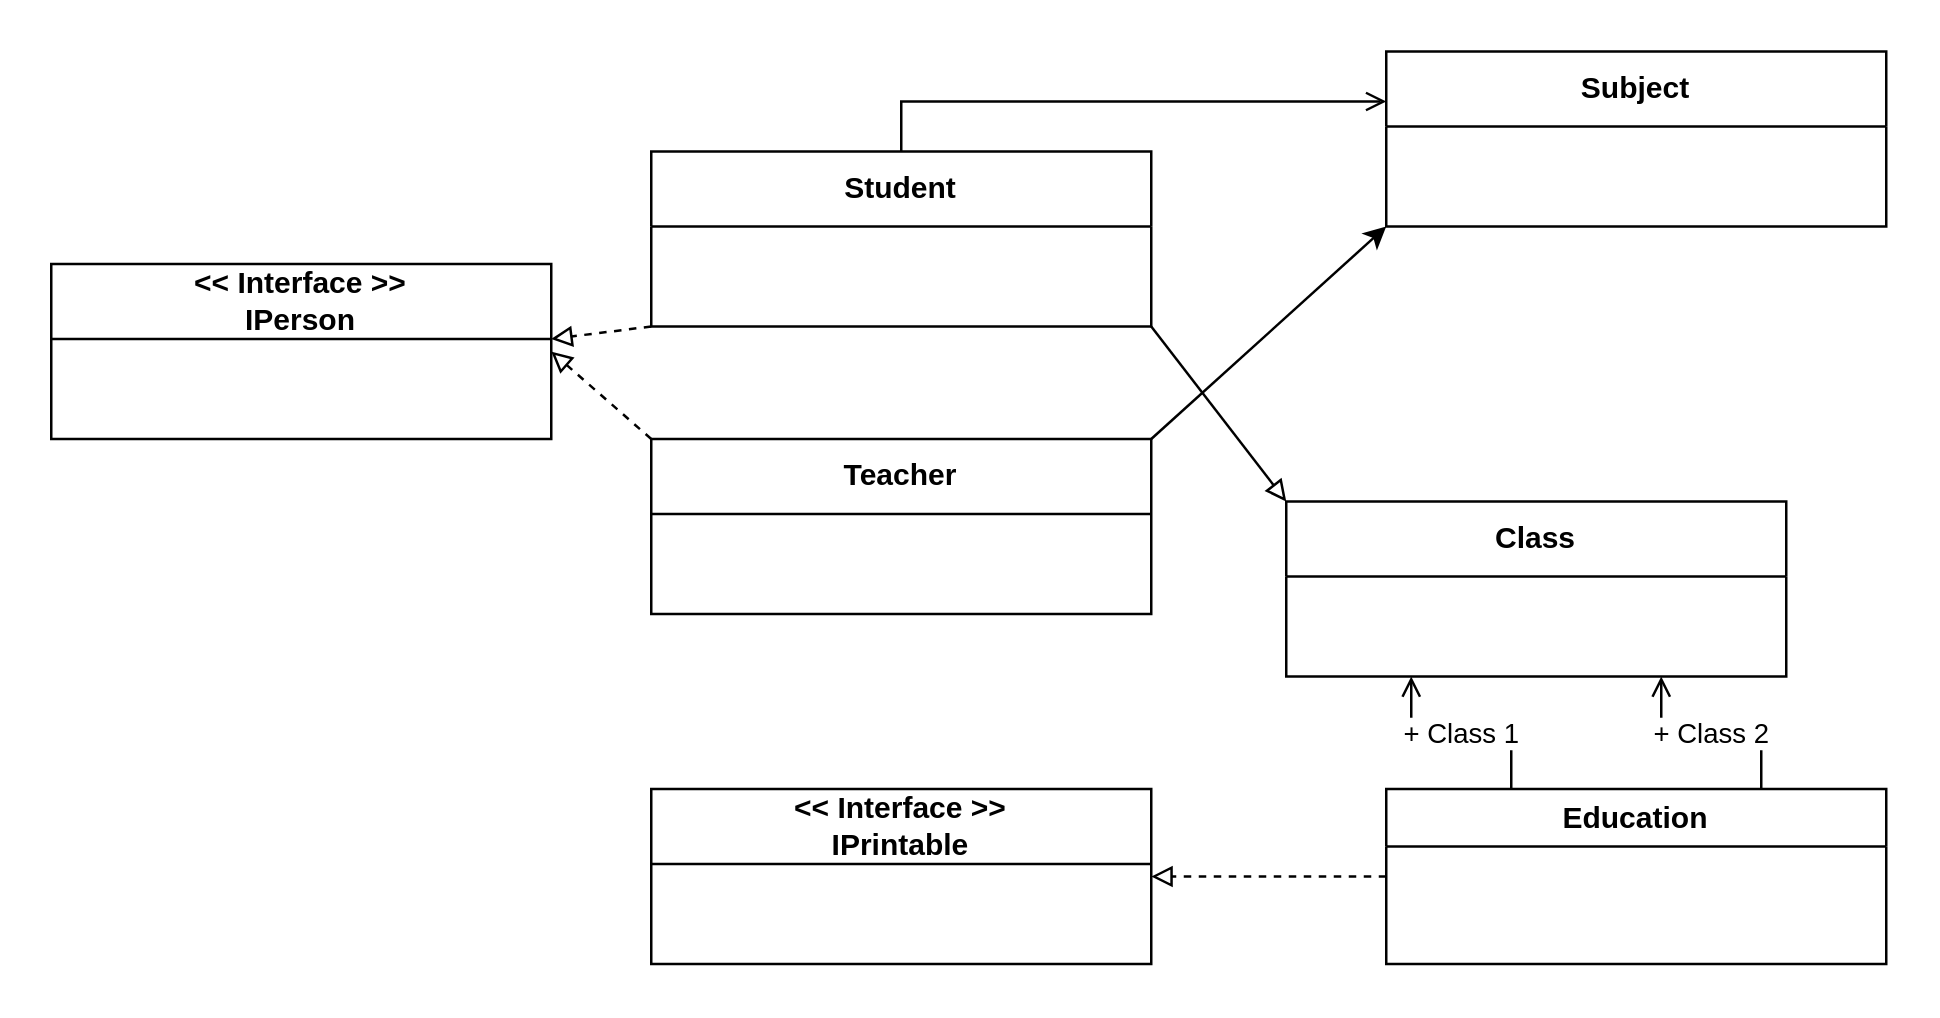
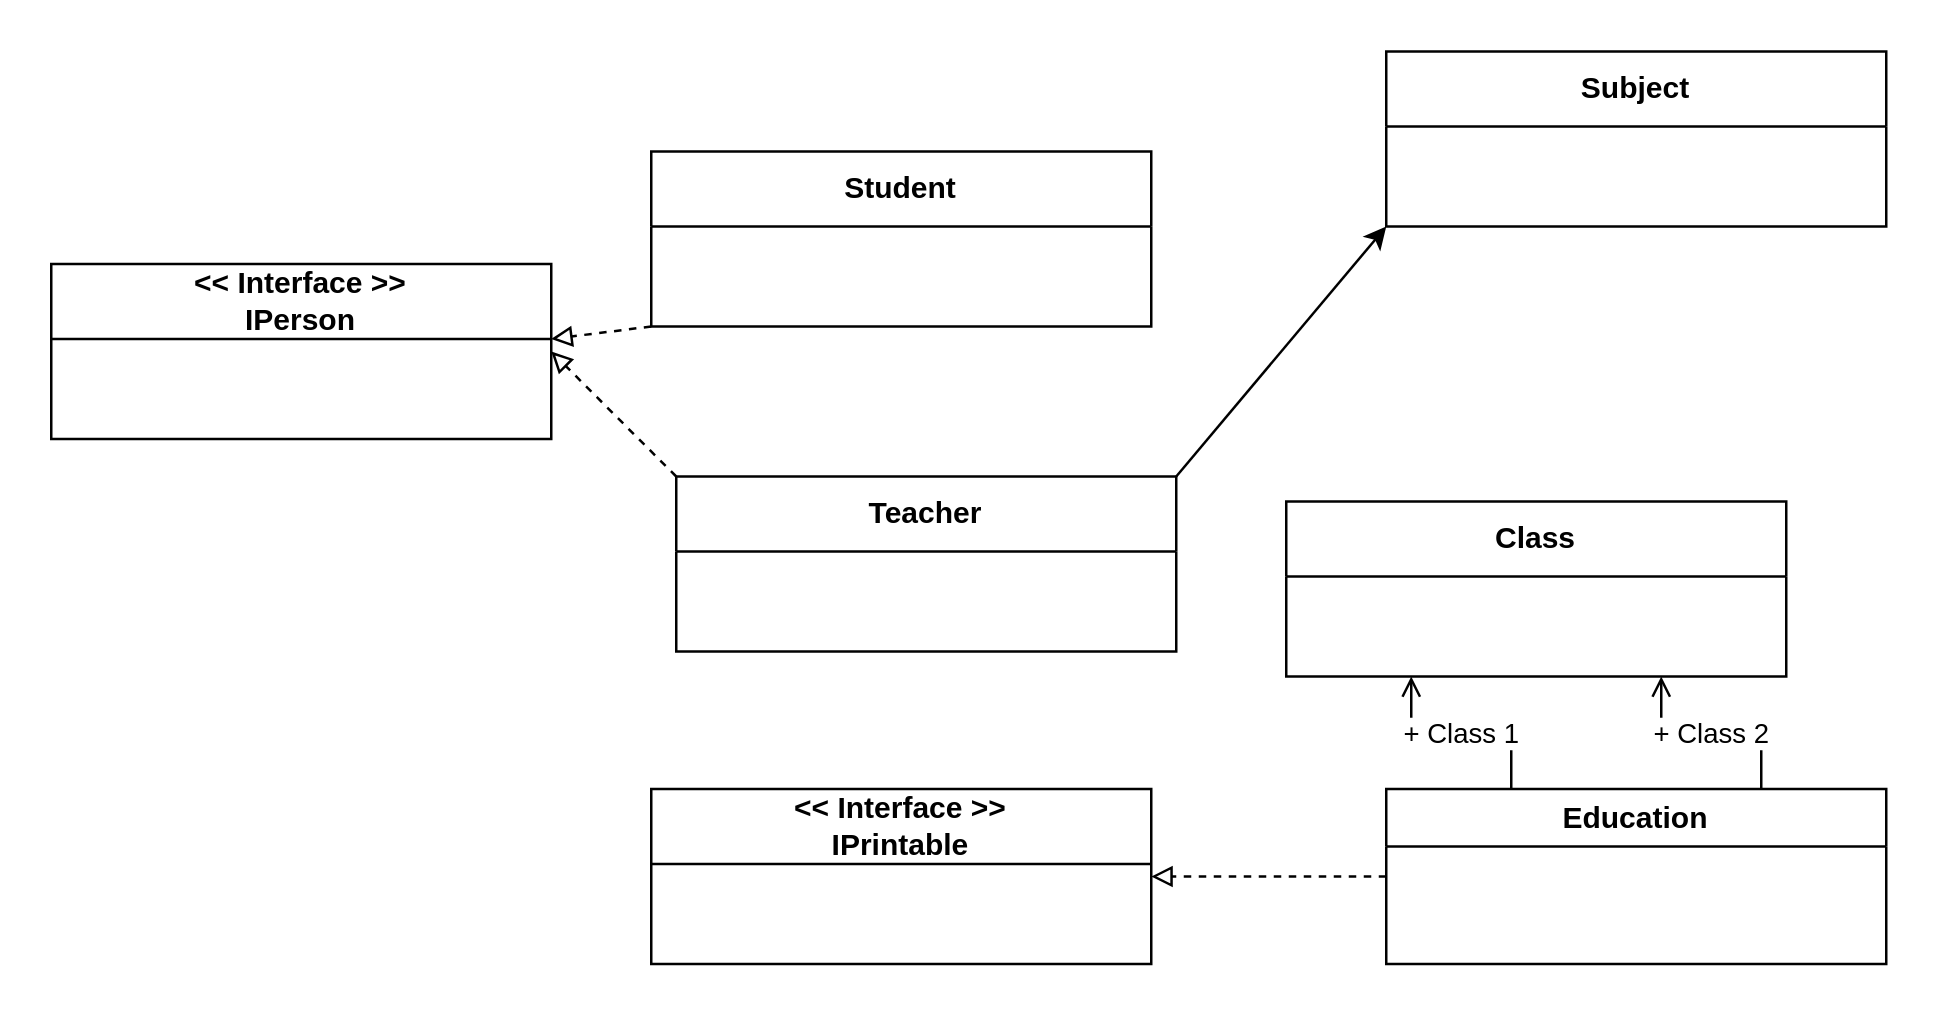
- <mxCell id="10" style="edgeStyle=orthogonalEdgeStyle;rounded=0;orthogonalLoop=1;jettySize=auto;html=1;endArrow=open;endFill=0;" edge="1" parent="1" source="11" target="13"><mxGeometry relative="1" as="geometry"><Array as="points"><mxPoint x="640" y="40" /></Array></mxGeometry></mxCell>
- <mxCell id="6" style="rounded=0;orthogonalLoop=1;jettySize=auto;html=1;endArrow=block;endFill=0;entryX=0;entryY=0;entryDx=0;entryDy=0;exitX=1;exitY=1;exitDx=0;exitDy=0;" edge="1" parent="1" source="11" target="7"><mxGeometry relative="1" as="geometry"><mxPoint x="330" y="95" as="sourcePoint" /></mxGeometry></mxCell>
- <mxCell id="9" value="Teacher" style="swimlane;whiteSpace=wrap;html=1;startSize=30;" vertex="1" parent="1"><mxGeometry x="260" y="175" width="200" height="70" as="geometry" /></mxCell>
+ <mxCell id="9" value="Teacher" style="swimlane;whiteSpace=wrap;html=1;startSize=30;" vertex="1" parent="1"><mxGeometry x="270" y="190" width="200" height="70" as="geometry" /></mxCell>
